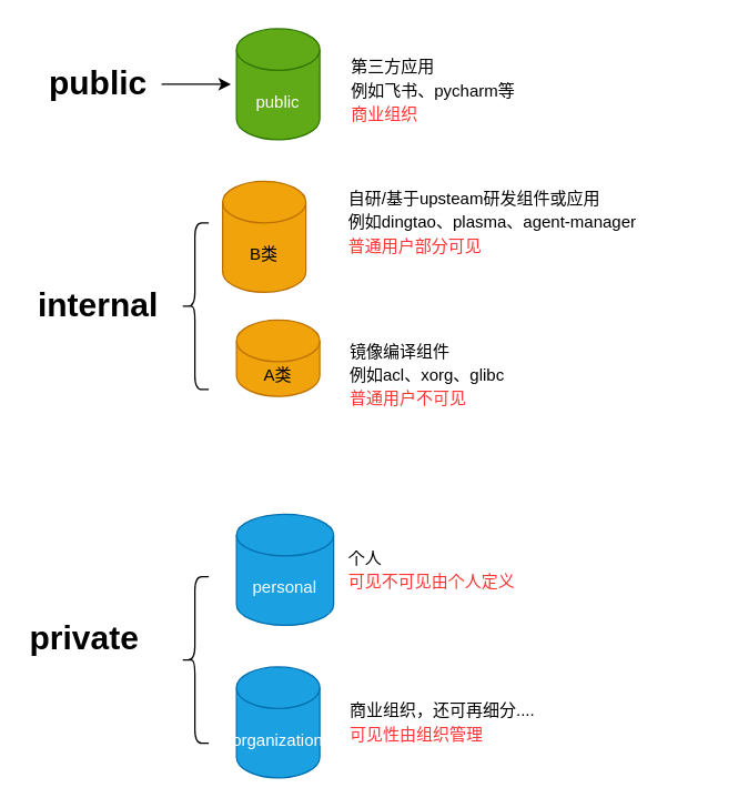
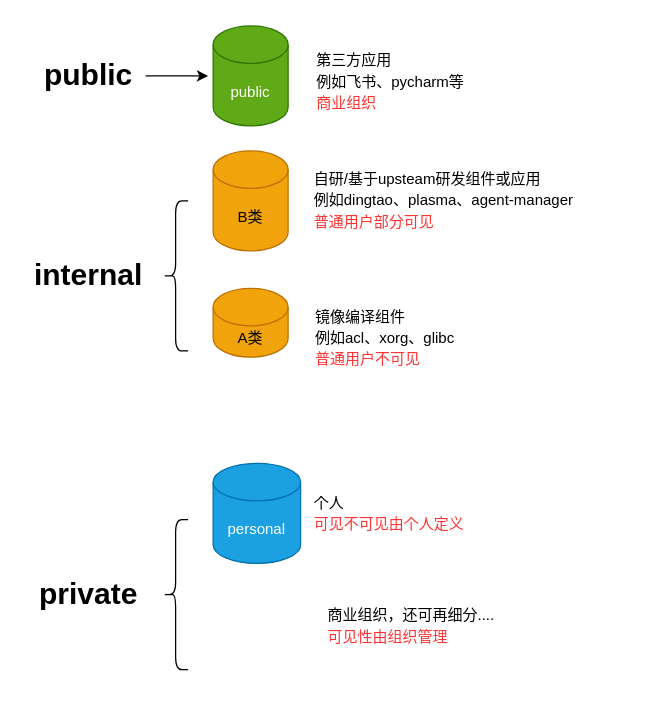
- <mxCell id="3" value="B类" style="shape=cylinder3;whiteSpace=wrap;html=1;boundedLbl=1;backgroundOutline=1;size=15;fillColor=#f0a30a;strokeColor=#BD7000;fontColor=#000000;" vertex="1" parent="1"><mxGeometry x="160" y="130" width="60" height="80" as="geometry" /></mxCell>
+ <mxCell id="3" value="B类" style="shape=cylinder3;whiteSpace=wrap;html=1;boundedLbl=1;backgroundOutline=1;size=15;fillColor=#f0a30a;strokeColor=#BD7000;fontColor=#000000;" vertex="1" parent="1"><mxGeometry x="170" y="120" width="60" height="80" as="geometry" /></mxCell>
- <mxCell id="15" value="private" style="text;strokeColor=none;fillColor=none;html=1;fontSize=24;fontStyle=1;verticalAlign=middle;align=center;" vertex="1" parent="1"><mxGeometry x="10" y="440" width="100" height="40" as="geometry" /></mxCell>
+ <mxCell id="15" value="private" style="text;strokeColor=none;fillColor=none;html=1;fontSize=24;fontStyle=1;verticalAlign=middle;align=center;" vertex="1" parent="1"><mxGeometry x="20" y="455" width="100" height="40" as="geometry" /></mxCell>
- <mxCell id="9" value="organization" style="shape=cylinder3;whiteSpace=wrap;html=1;boundedLbl=1;backgroundOutline=1;size=15;fillColor=#1ba1e2;fontColor=#ffffff;strokeColor=#006EAF;" vertex="1" parent="1"><mxGeometry x="170" y="480" width="60" height="80" as="geometry" /></mxCell>
- <mxCell id="11" value="&lt;p style=&quot;line-height: 140%;&quot;&gt;商业组织，还可再细分....&lt;br&gt;&lt;font color=&quot;#ff3333&quot;&gt;可见性由组织管理&lt;/font&gt;&lt;/p&gt;" style="text;html=1;strokeColor=none;fillColor=none;align=left;verticalAlign=middle;whiteSpace=wrap;rounded=0;" vertex="1" parent="1"><mxGeometry x="250" y="505" width="160" height="30" as="geometry" /></mxCell>
+ <mxCell id="11" value="&lt;p style=&quot;line-height: 140%;&quot;&gt;商业组织，还可再细分....&lt;br&gt;&lt;font color=&quot;#ff3333&quot;&gt;可见性由组织管理&lt;/font&gt;&lt;/p&gt;" style="text;html=1;strokeColor=none;fillColor=none;align=left;verticalAlign=middle;whiteSpace=wrap;rounded=0;" vertex="1" parent="1"><mxGeometry x="260" y="485" width="160" height="30" as="geometry" /></mxCell>
